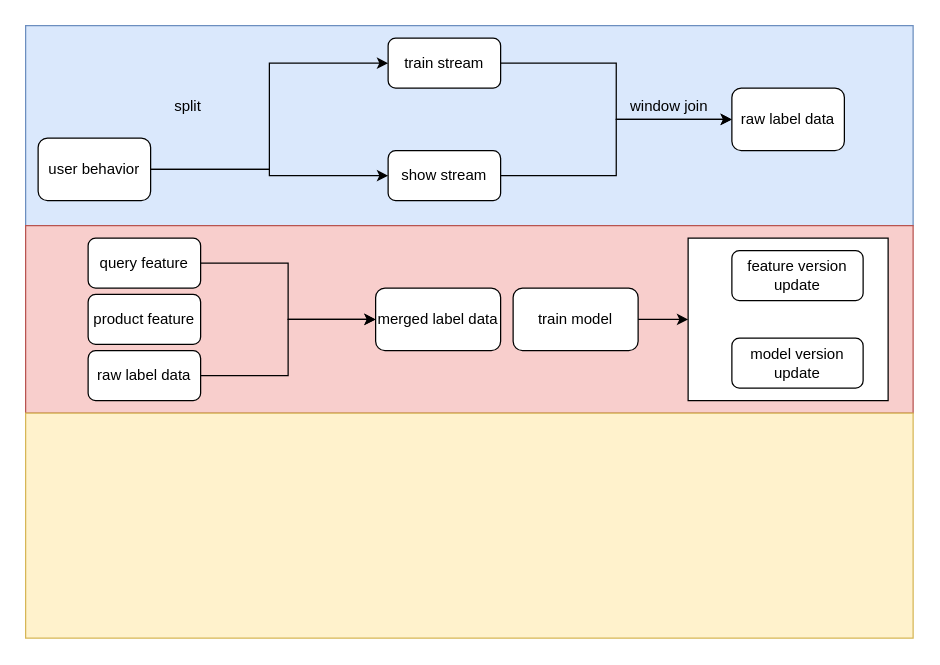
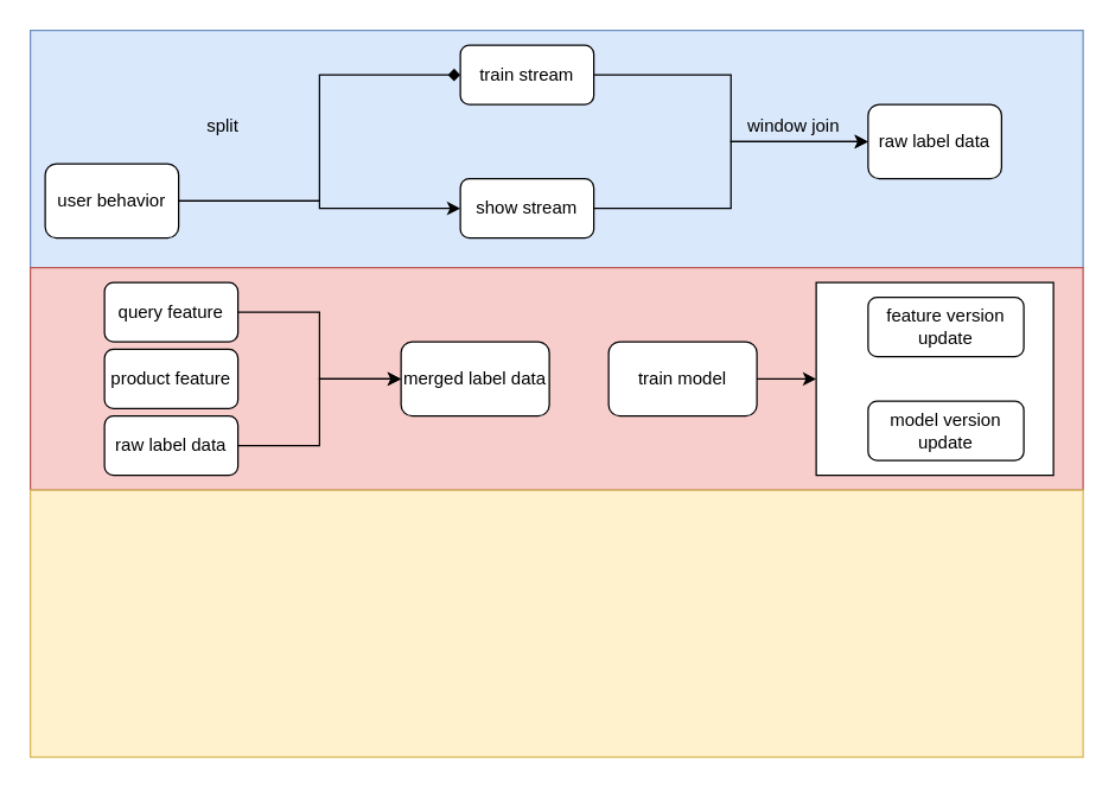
- <mxCell id="3" style="edgeStyle=orthogonalEdgeStyle;rounded=0;orthogonalLoop=1;jettySize=auto;html=1;entryX=0;entryY=0.5;entryDx=0;entryDy=0;" edge="1" parent="1" source="5" target="7"><mxGeometry relative="1" as="geometry" /></mxCell>
+ <mxCell id="3" style="edgeStyle=orthogonalEdgeStyle;rounded=0;orthogonalLoop=1;jettySize=auto;html=1;entryX=0;entryY=0.5;entryDx=0;entryDy=0;endArrow=diamond;" edge="1" parent="1" source="5" target="7"><mxGeometry relative="1" as="geometry" /></mxCell>
- <mxCell id="19" value="merged label data" style="rounded=1;whiteSpace=wrap;html=1;" vertex="1" parent="1"><mxGeometry x="300" y="230" width="100" height="50" as="geometry" /></mxCell>
+ <mxCell id="19" value="merged label data" style="rounded=1;whiteSpace=wrap;html=1;" vertex="1" parent="1"><mxGeometry x="270" y="230" width="100" height="50" as="geometry" /></mxCell>
